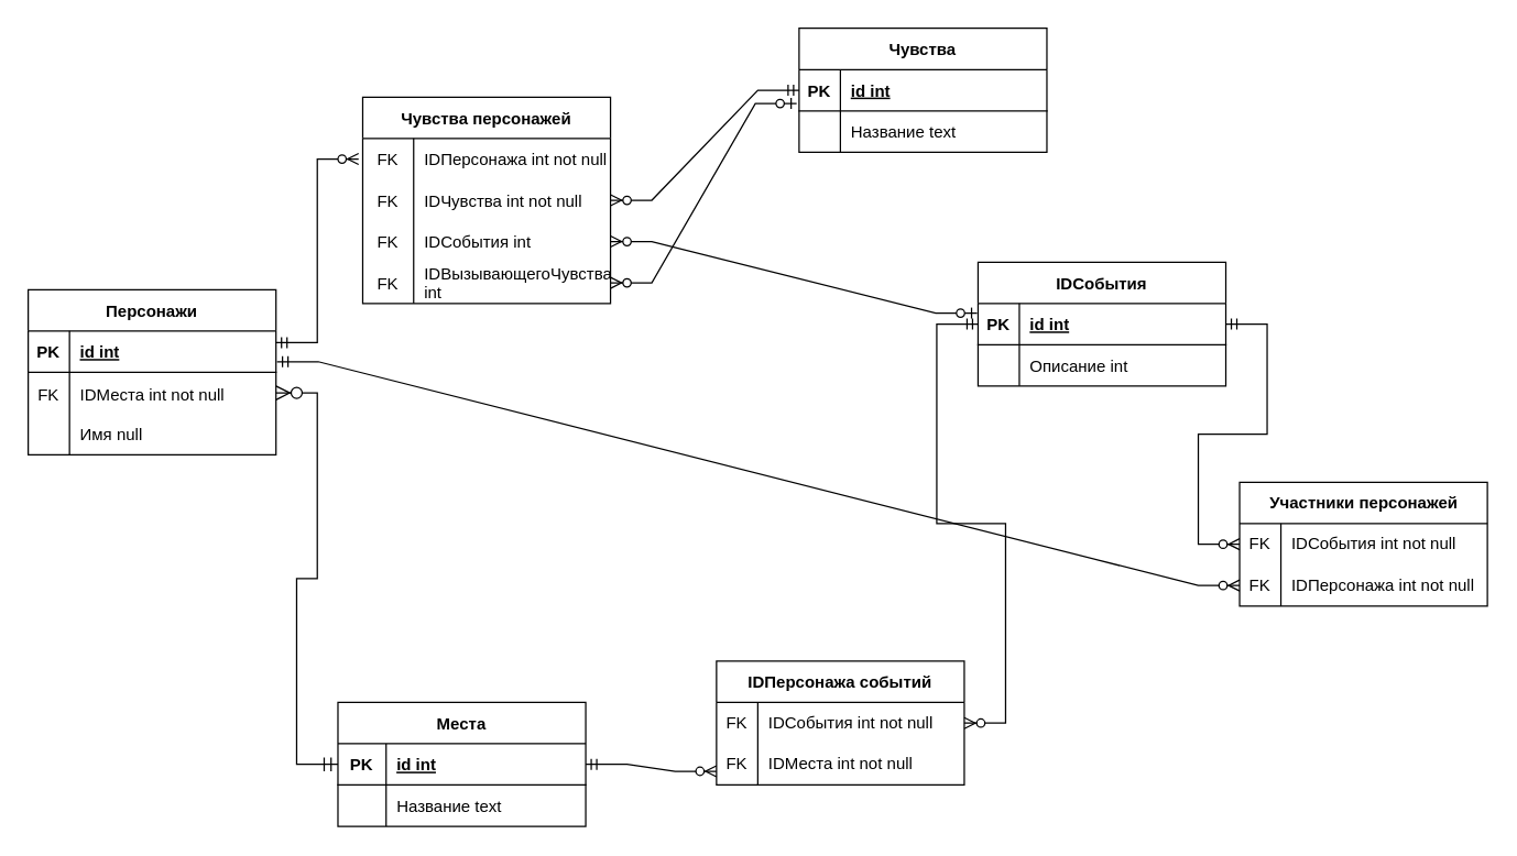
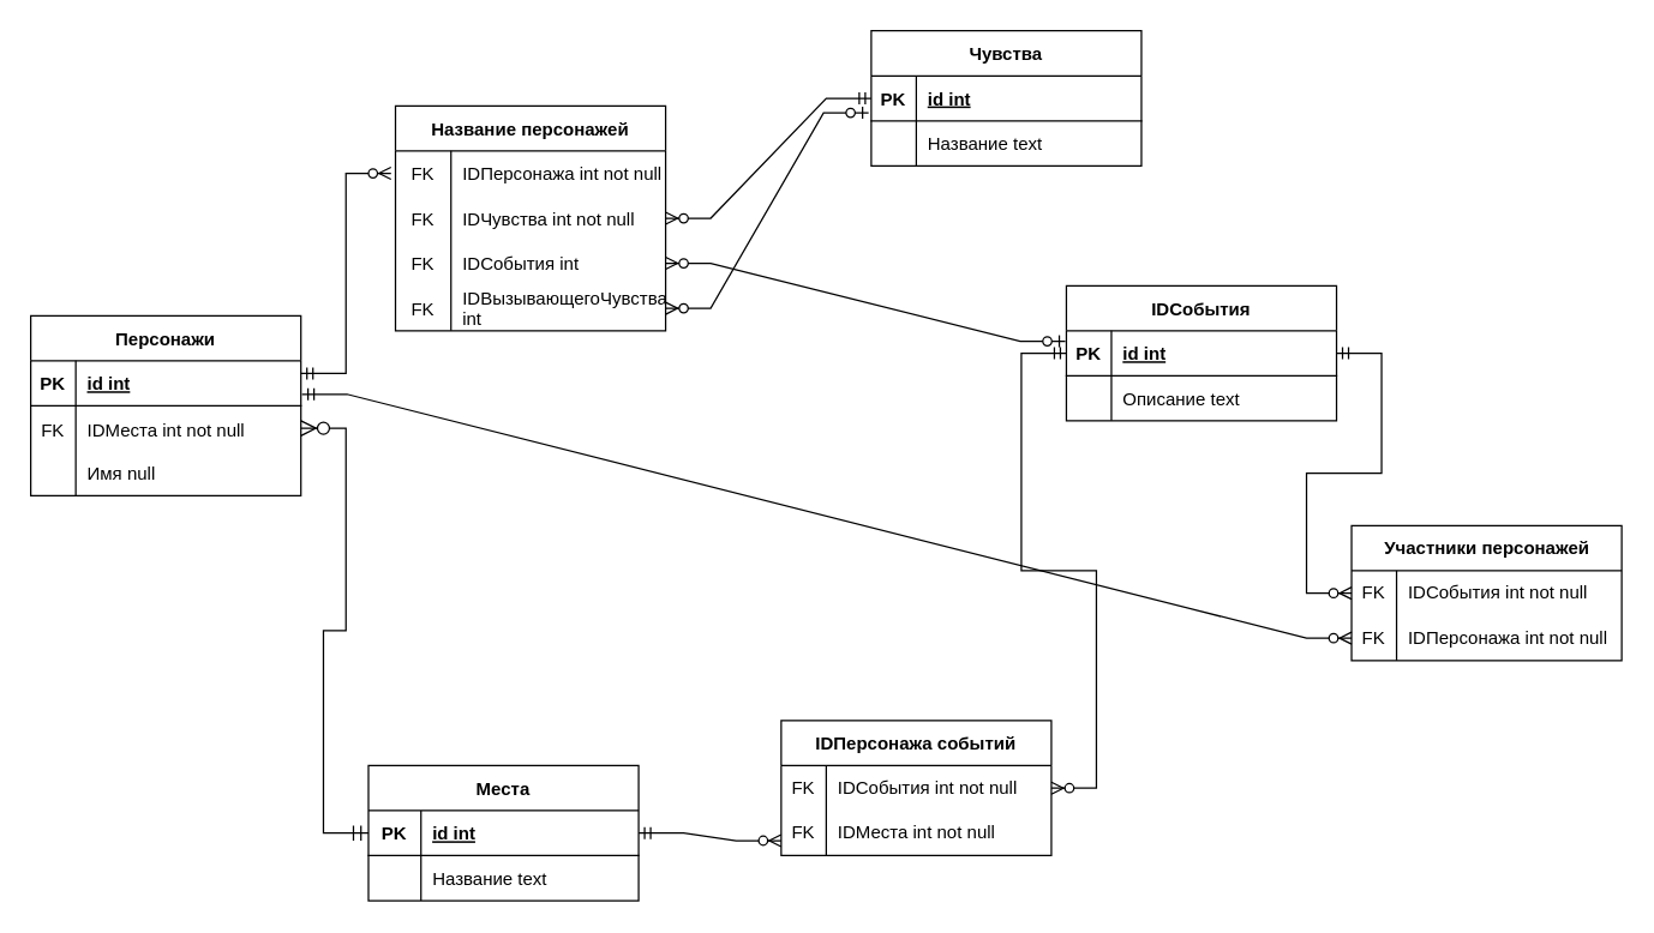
- <mxCell id="53" value="Чувства персонажей" style="shape=table;startSize=30;container=1;collapsible=1;childLayout=tableLayout;fixedRows=1;rowLines=0;fontStyle=1;align=center;resizeLast=1;rounded=0;" parent="1" vertex="1"><mxGeometry x="263" y="70" width="180" height="150" as="geometry" /></mxCell>
+ <mxCell id="53" value="Название персонажей" style="shape=table;startSize=30;container=1;collapsible=1;childLayout=tableLayout;fixedRows=1;rowLines=0;fontStyle=1;align=center;resizeLast=1;rounded=0;" parent="1" vertex="1"><mxGeometry x="263" y="70" width="180" height="150" as="geometry" /></mxCell>
- <mxCell id="32" value="Описание int" style="shape=partialRectangle;connectable=0;fillColor=none;top=0;left=0;bottom=0;right=0;align=left;spacingLeft=6;overflow=hidden;rounded=0;" parent="30" vertex="1"><mxGeometry x="30" width="150" height="30" as="geometry"><mxRectangle width="150" height="30" as="alternateBounds" /></mxGeometry></mxCell>
+ <mxCell id="32" value="Описание text" style="shape=partialRectangle;connectable=0;fillColor=none;top=0;left=0;bottom=0;right=0;align=left;spacingLeft=6;overflow=hidden;rounded=0;" parent="30" vertex="1"><mxGeometry x="30" width="150" height="30" as="geometry"><mxRectangle width="150" height="30" as="alternateBounds" /></mxGeometry></mxCell>
